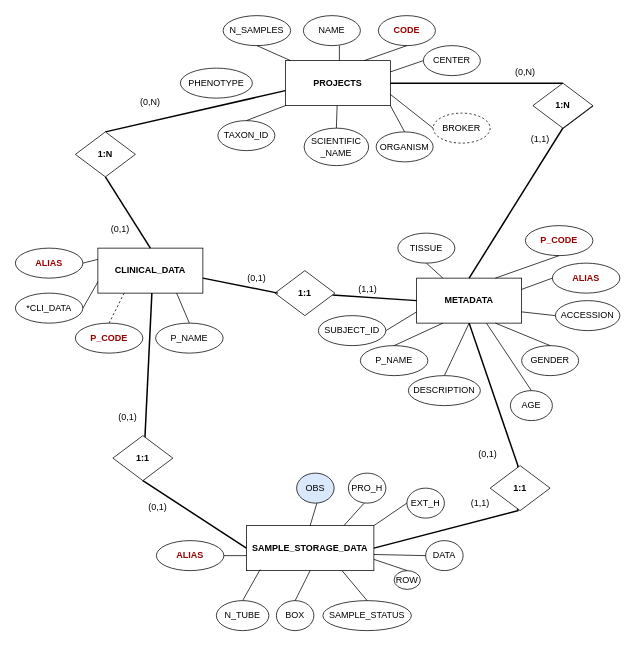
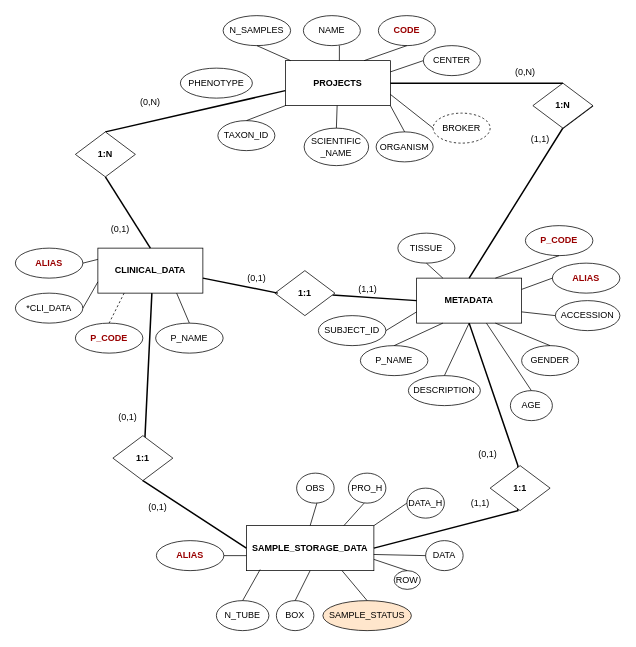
- <mxCell id="83" value="OBS" style="ellipse;whiteSpace=wrap;html=1;fillColor=#dae8fc;" vertex="1" parent="1"><mxGeometry x="395" y="630" width="50" height="40" as="geometry" /></mxCell>
+ <mxCell id="83" value="OBS" style="ellipse;whiteSpace=wrap;html=1;" vertex="1" parent="1"><mxGeometry x="395" y="630" width="50" height="40" as="geometry" /></mxCell>
- <mxCell id="79" value="EXT_H" style="ellipse;whiteSpace=wrap;html=1;" vertex="1" parent="1"><mxGeometry x="542" y="650" width="50" height="40" as="geometry" /></mxCell>
+ <mxCell id="79" value="DATA_H" style="ellipse;whiteSpace=wrap;html=1;" vertex="1" parent="1"><mxGeometry x="542" y="650" width="50" height="40" as="geometry" /></mxCell>
- <mxCell id="67" value="SAMPLE_STATUS" style="ellipse;whiteSpace=wrap;html=1;" vertex="1" parent="1"><mxGeometry x="430" y="800" width="118" height="40" as="geometry" /></mxCell>
+ <mxCell id="67" value="SAMPLE_STATUS" style="ellipse;whiteSpace=wrap;html=1;fillColor=#ffe6cc;" vertex="1" parent="1"><mxGeometry x="430" y="800" width="118" height="40" as="geometry" /></mxCell>
